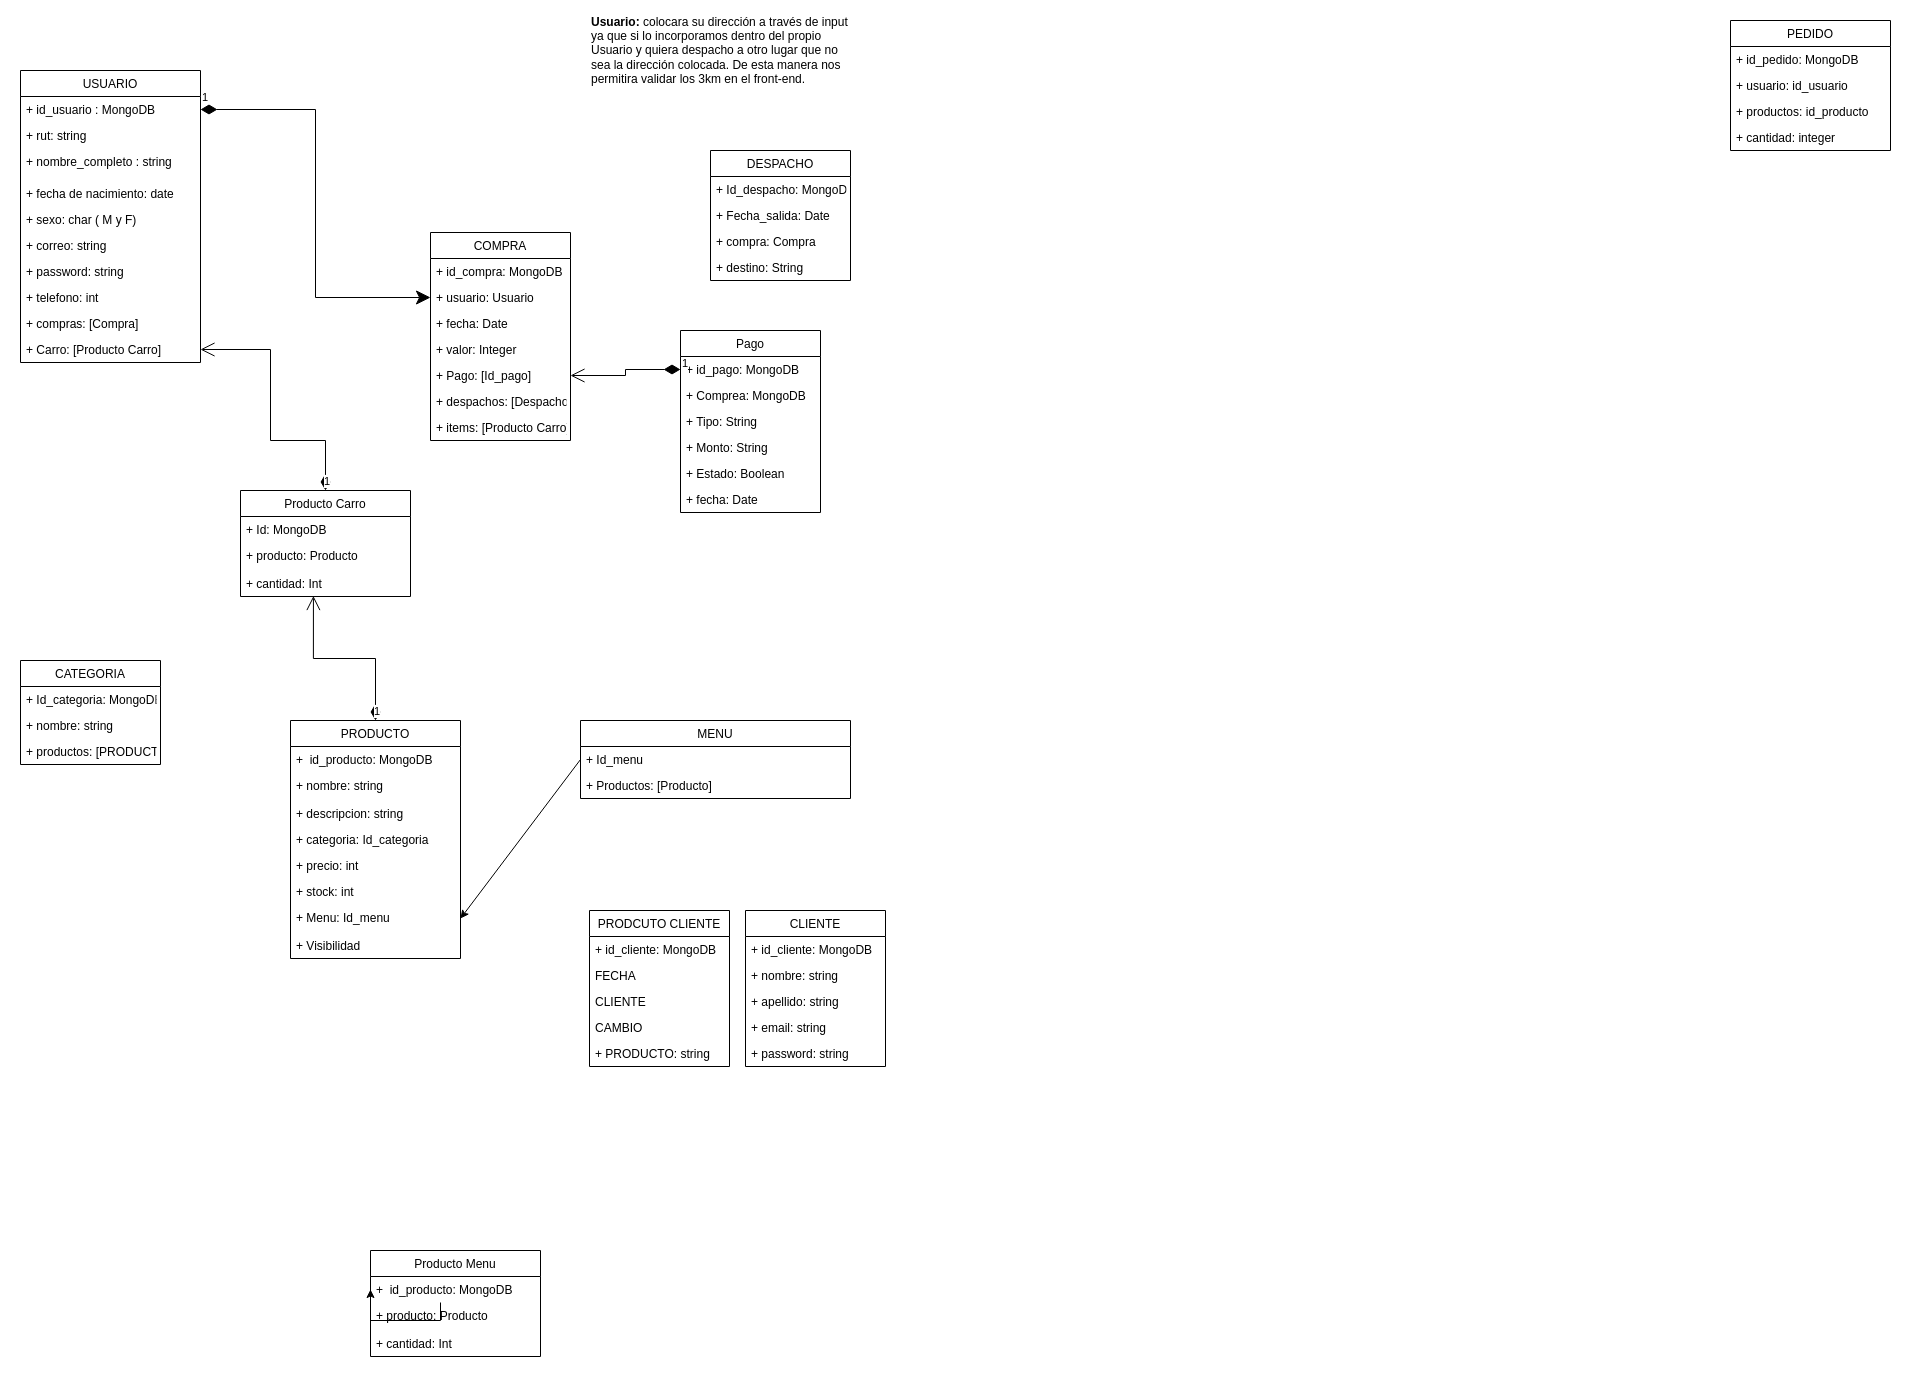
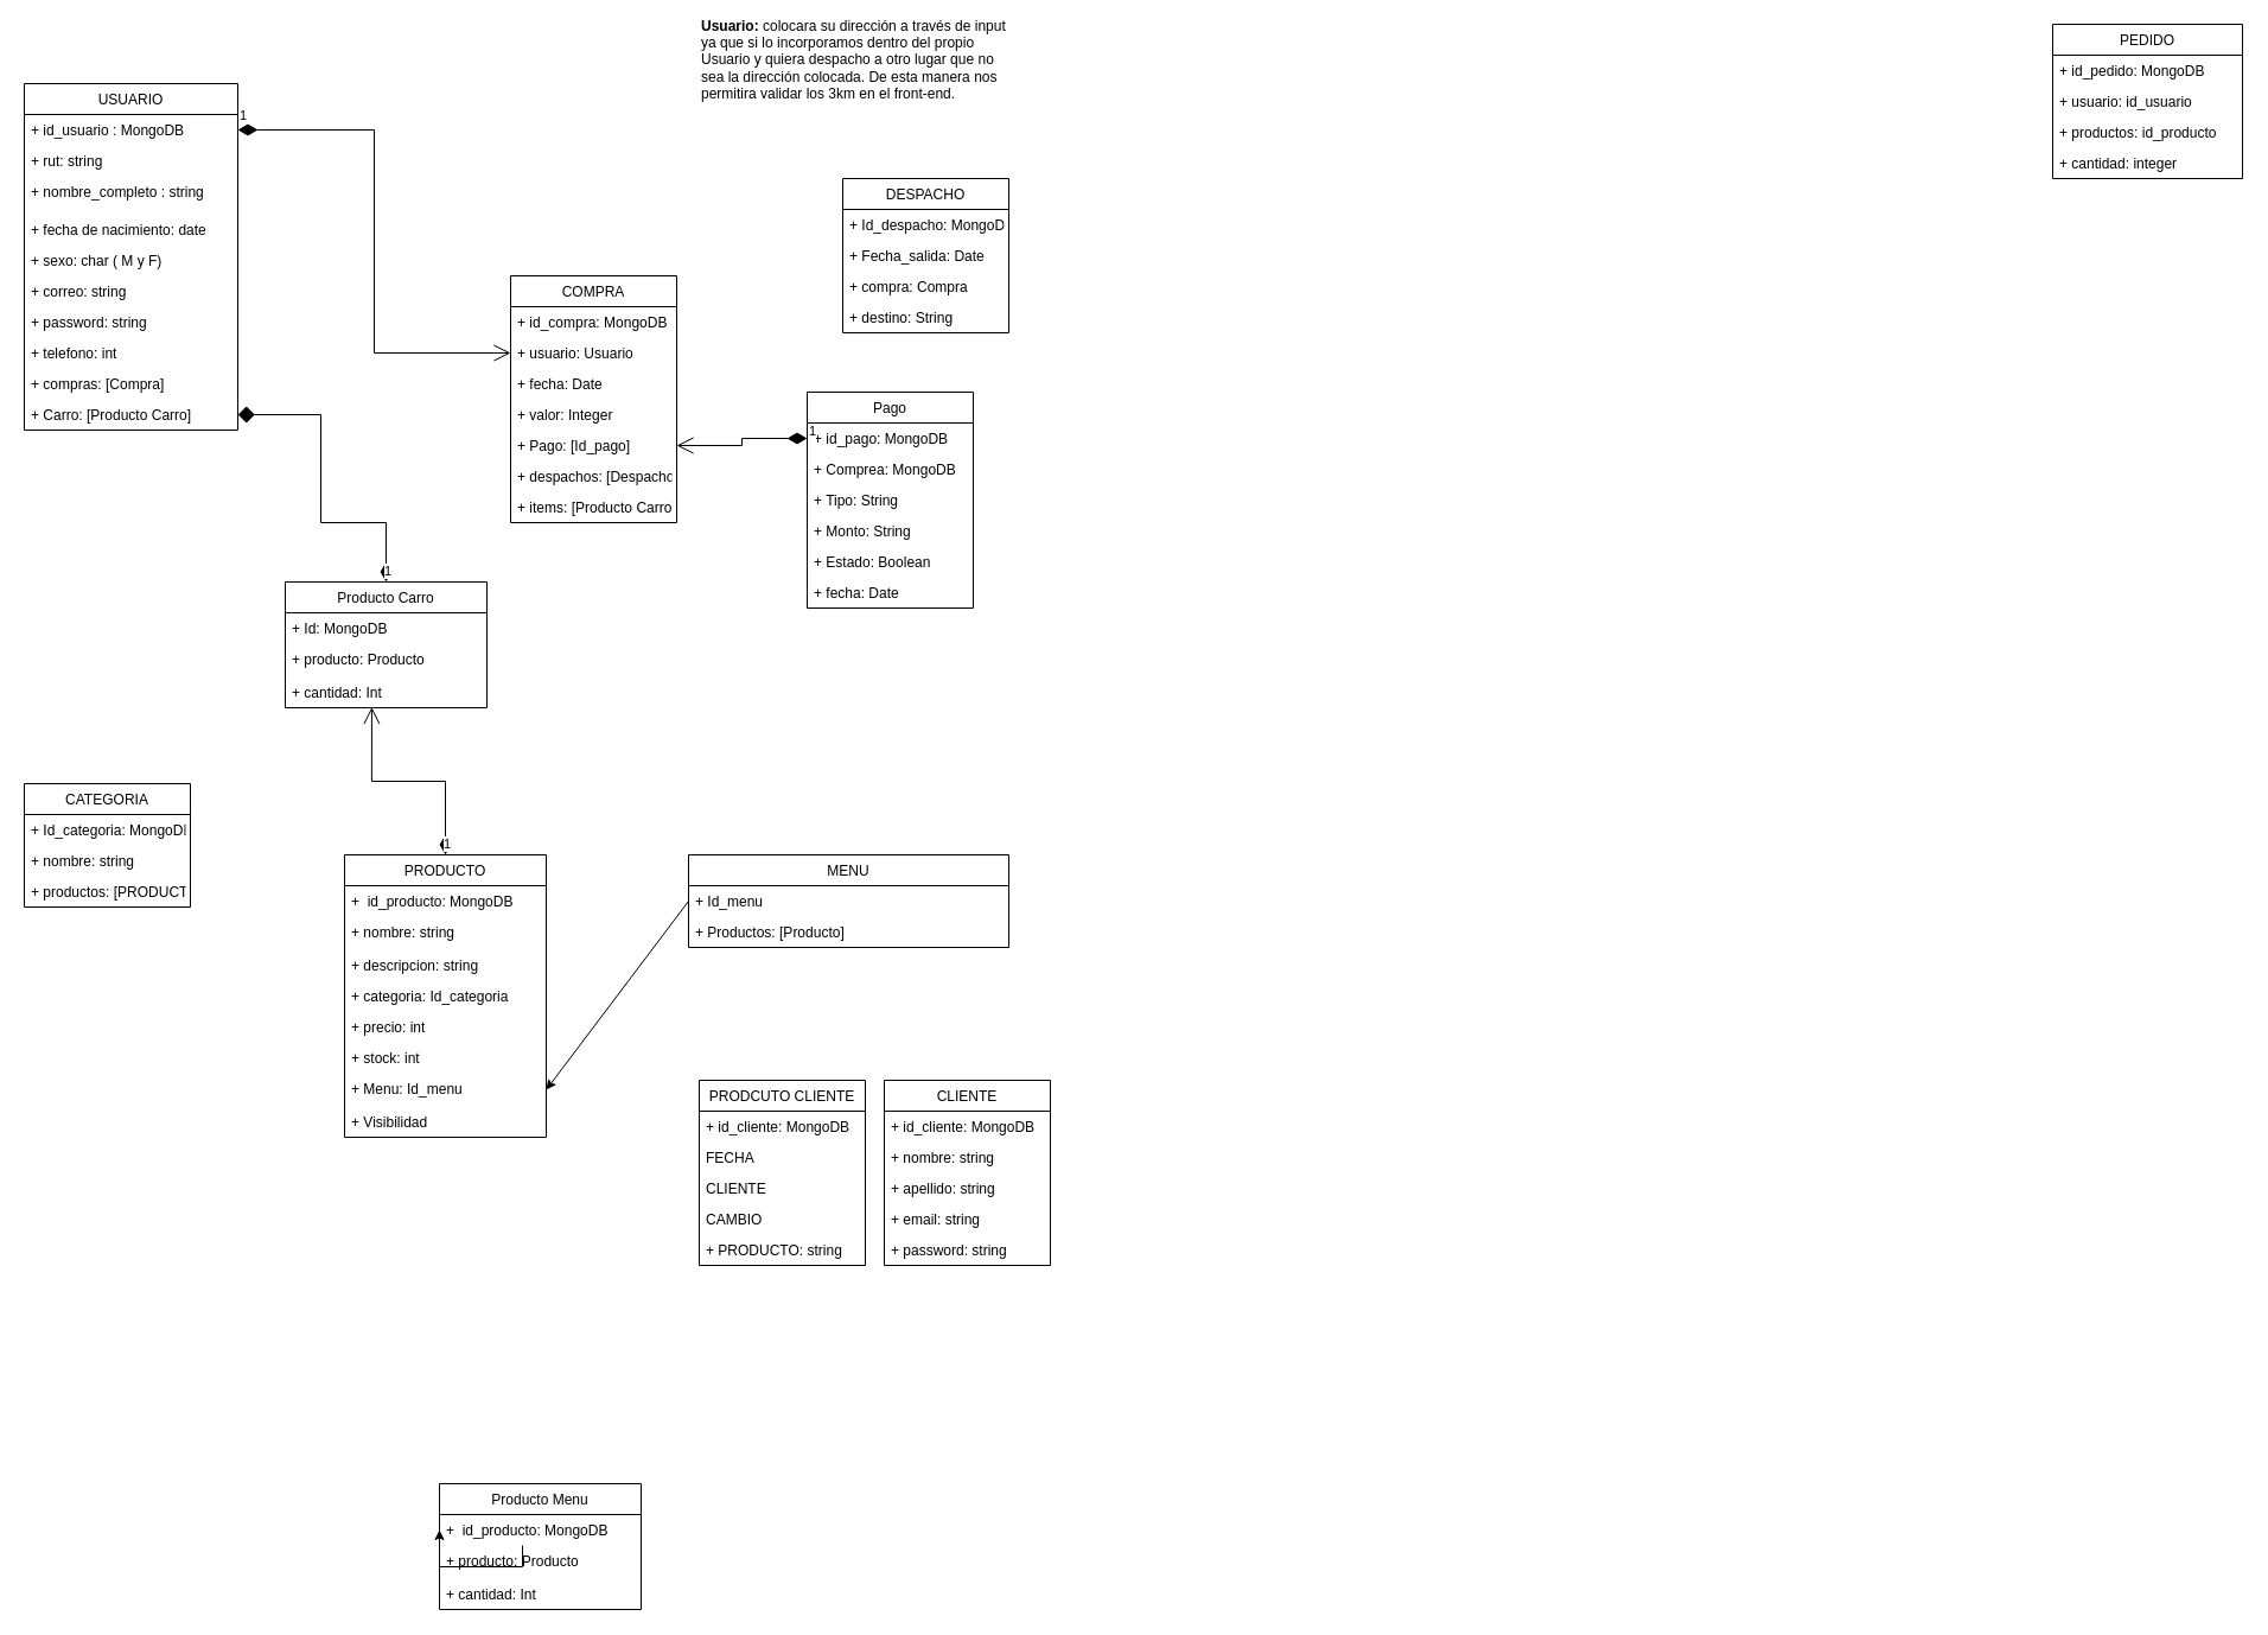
- <mxCell id="57" value="1" style="endArrow=classic;html=1;endSize=12;startArrow=diamondThin;startSize=14;startFill=1;edgeStyle=orthogonalEdgeStyle;align=left;verticalAlign=bottom;rounded=0;exitX=1;exitY=0.5;exitDx=0;exitDy=0;" parent="1" source="3" target="37" edge="1"><mxGeometry x="-1" y="3" relative="1" as="geometry"><mxPoint x="350" y="140" as="sourcePoint" /><mxPoint x="510" y="140" as="targetPoint" /></mxGeometry></mxCell>
+ <mxCell id="57" value="1" style="endArrow=open;html=1;endSize=12;startArrow=diamondThin;startSize=14;startFill=1;edgeStyle=orthogonalEdgeStyle;align=left;verticalAlign=bottom;rounded=0;exitX=1;exitY=0.5;exitDx=0;exitDy=0;" parent="1" source="3" target="37" edge="1"><mxGeometry x="-1" y="3" relative="1" as="geometry"><mxPoint x="350" y="140" as="sourcePoint" /><mxPoint x="510" y="140" as="targetPoint" /></mxGeometry></mxCell>
- <mxCell id="56" value="1" style="endArrow=open;html=1;endSize=12;startArrow=diamondThin;startSize=14;startFill=1;edgeStyle=orthogonalEdgeStyle;align=left;verticalAlign=bottom;rounded=0;exitX=0.5;exitY=0;exitDx=0;exitDy=0;" parent="1" source="19" target="12" edge="1"><mxGeometry x="-1" y="3" relative="1" as="geometry"><mxPoint x="380" y="400" as="sourcePoint" /><mxPoint x="290" y="370" as="targetPoint" /><Array as="points"><mxPoint x="325" y="440" /><mxPoint x="270" y="440" /><mxPoint x="270" y="349" /></Array></mxGeometry></mxCell>
+ <mxCell id="56" value="1" style="endArrow=diamond;html=1;endSize=12;startArrow=diamondThin;startSize=14;startFill=1;edgeStyle=orthogonalEdgeStyle;align=left;verticalAlign=bottom;rounded=0;exitX=0.5;exitY=0;exitDx=0;exitDy=0;" parent="1" source="19" target="12" edge="1"><mxGeometry x="-1" y="3" relative="1" as="geometry"><mxPoint x="380" y="400" as="sourcePoint" /><mxPoint x="290" y="370" as="targetPoint" /><Array as="points"><mxPoint x="325" y="440" /><mxPoint x="270" y="440" /><mxPoint x="270" y="349" /></Array></mxGeometry></mxCell>
